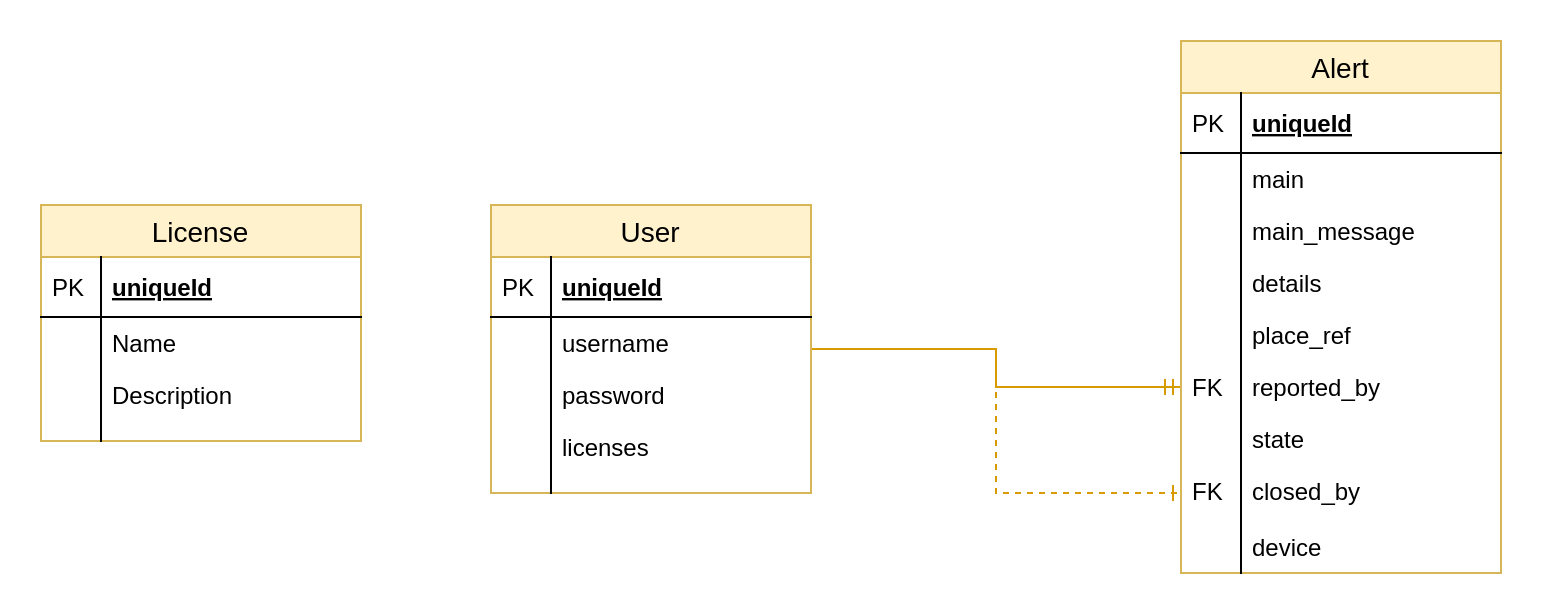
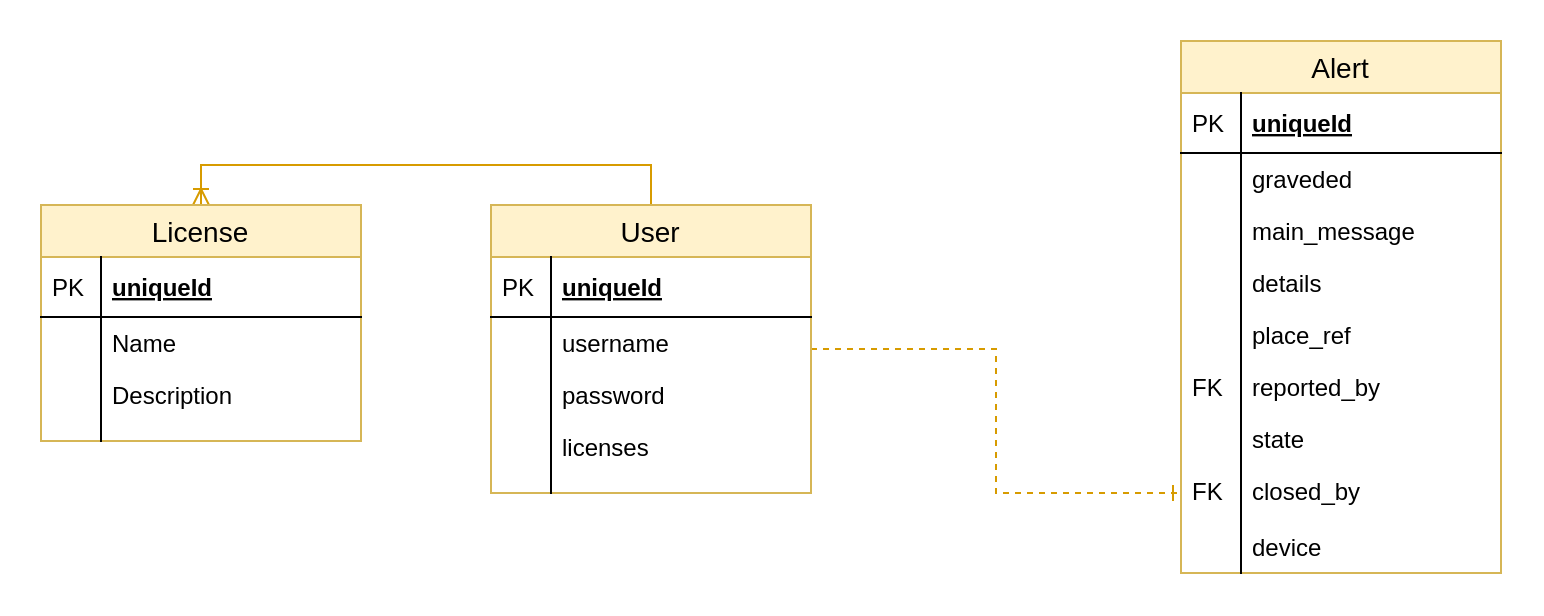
+ <mxCell id="2" style="edgeStyle=orthogonalEdgeStyle;rounded=0;orthogonalLoop=1;jettySize=auto;html=1;entryX=0.5;entryY=0;entryDx=0;entryDy=0;exitX=0.5;exitY=0;exitDx=0;exitDy=0;endArrow=ERoneToMany;endFill=0;startArrow=none;startFill=0;fillColor=#ffe6cc;strokeColor=#d79b00;" edge="1" parent="1" source="5" target="16"><mxGeometry relative="1" as="geometry" /></mxCell>
- <mxCell id="28" value="main" style="shape=partialRectangle;top=0;left=0;right=0;bottom=0;align=left;verticalAlign=top;fillColor=none;spacingLeft=34;spacingRight=4;overflow=hidden;rotatable=0;points=[[0,0.5],[1,0.5]];portConstraint=eastwest;dropTarget=0;fontSize=12;" vertex="1" parent="25"><mxGeometry y="56" width="160" height="26" as="geometry" /></mxCell>
+ <mxCell id="28" value="graveded" style="shape=partialRectangle;top=0;left=0;right=0;bottom=0;align=left;verticalAlign=top;fillColor=none;spacingLeft=34;spacingRight=4;overflow=hidden;rotatable=0;points=[[0,0.5],[1,0.5]];portConstraint=eastwest;dropTarget=0;fontSize=12;" vertex="1" parent="25"><mxGeometry y="56" width="160" height="26" as="geometry" /></mxCell>
- <mxCell id="3" style="edgeStyle=orthogonalEdgeStyle;rounded=0;orthogonalLoop=1;jettySize=auto;html=1;entryX=0;entryY=0.5;entryDx=0;entryDy=0;endArrow=ERmandOne;endFill=0;fillColor=#ffe6cc;strokeColor=#d79b00;" edge="1" parent="1" source="5" target="36"><mxGeometry relative="1" as="geometry" /></mxCell>
